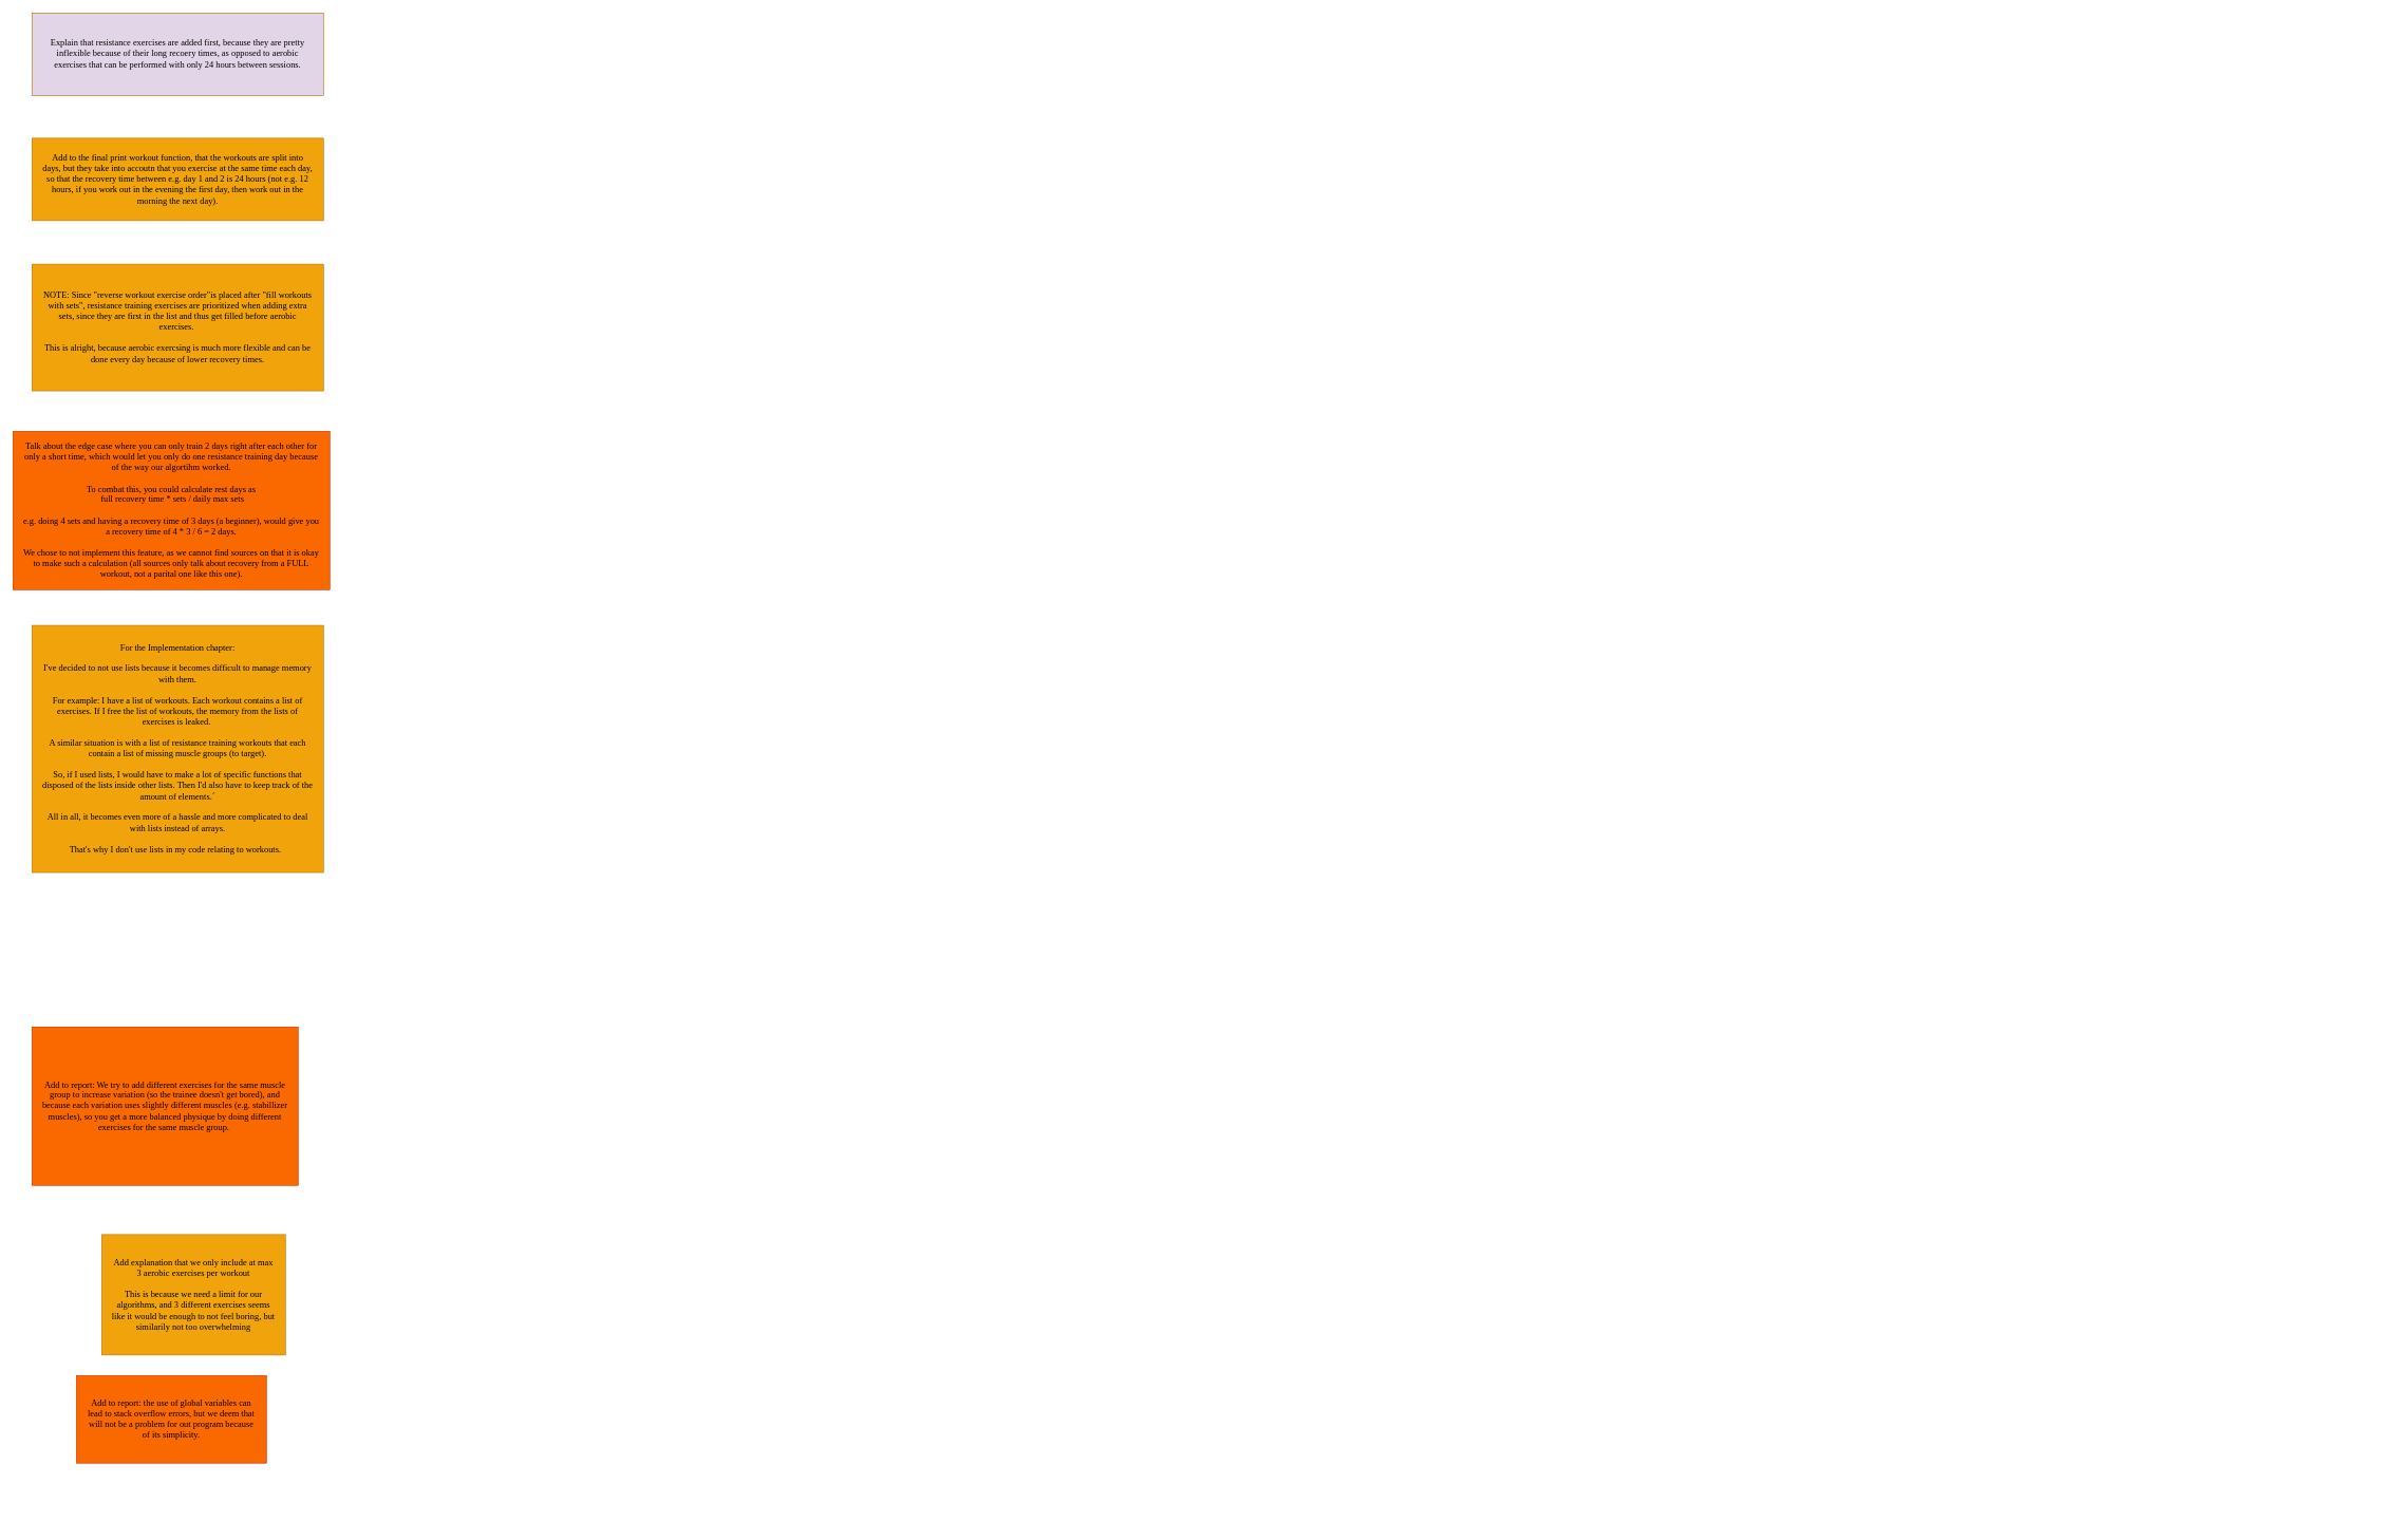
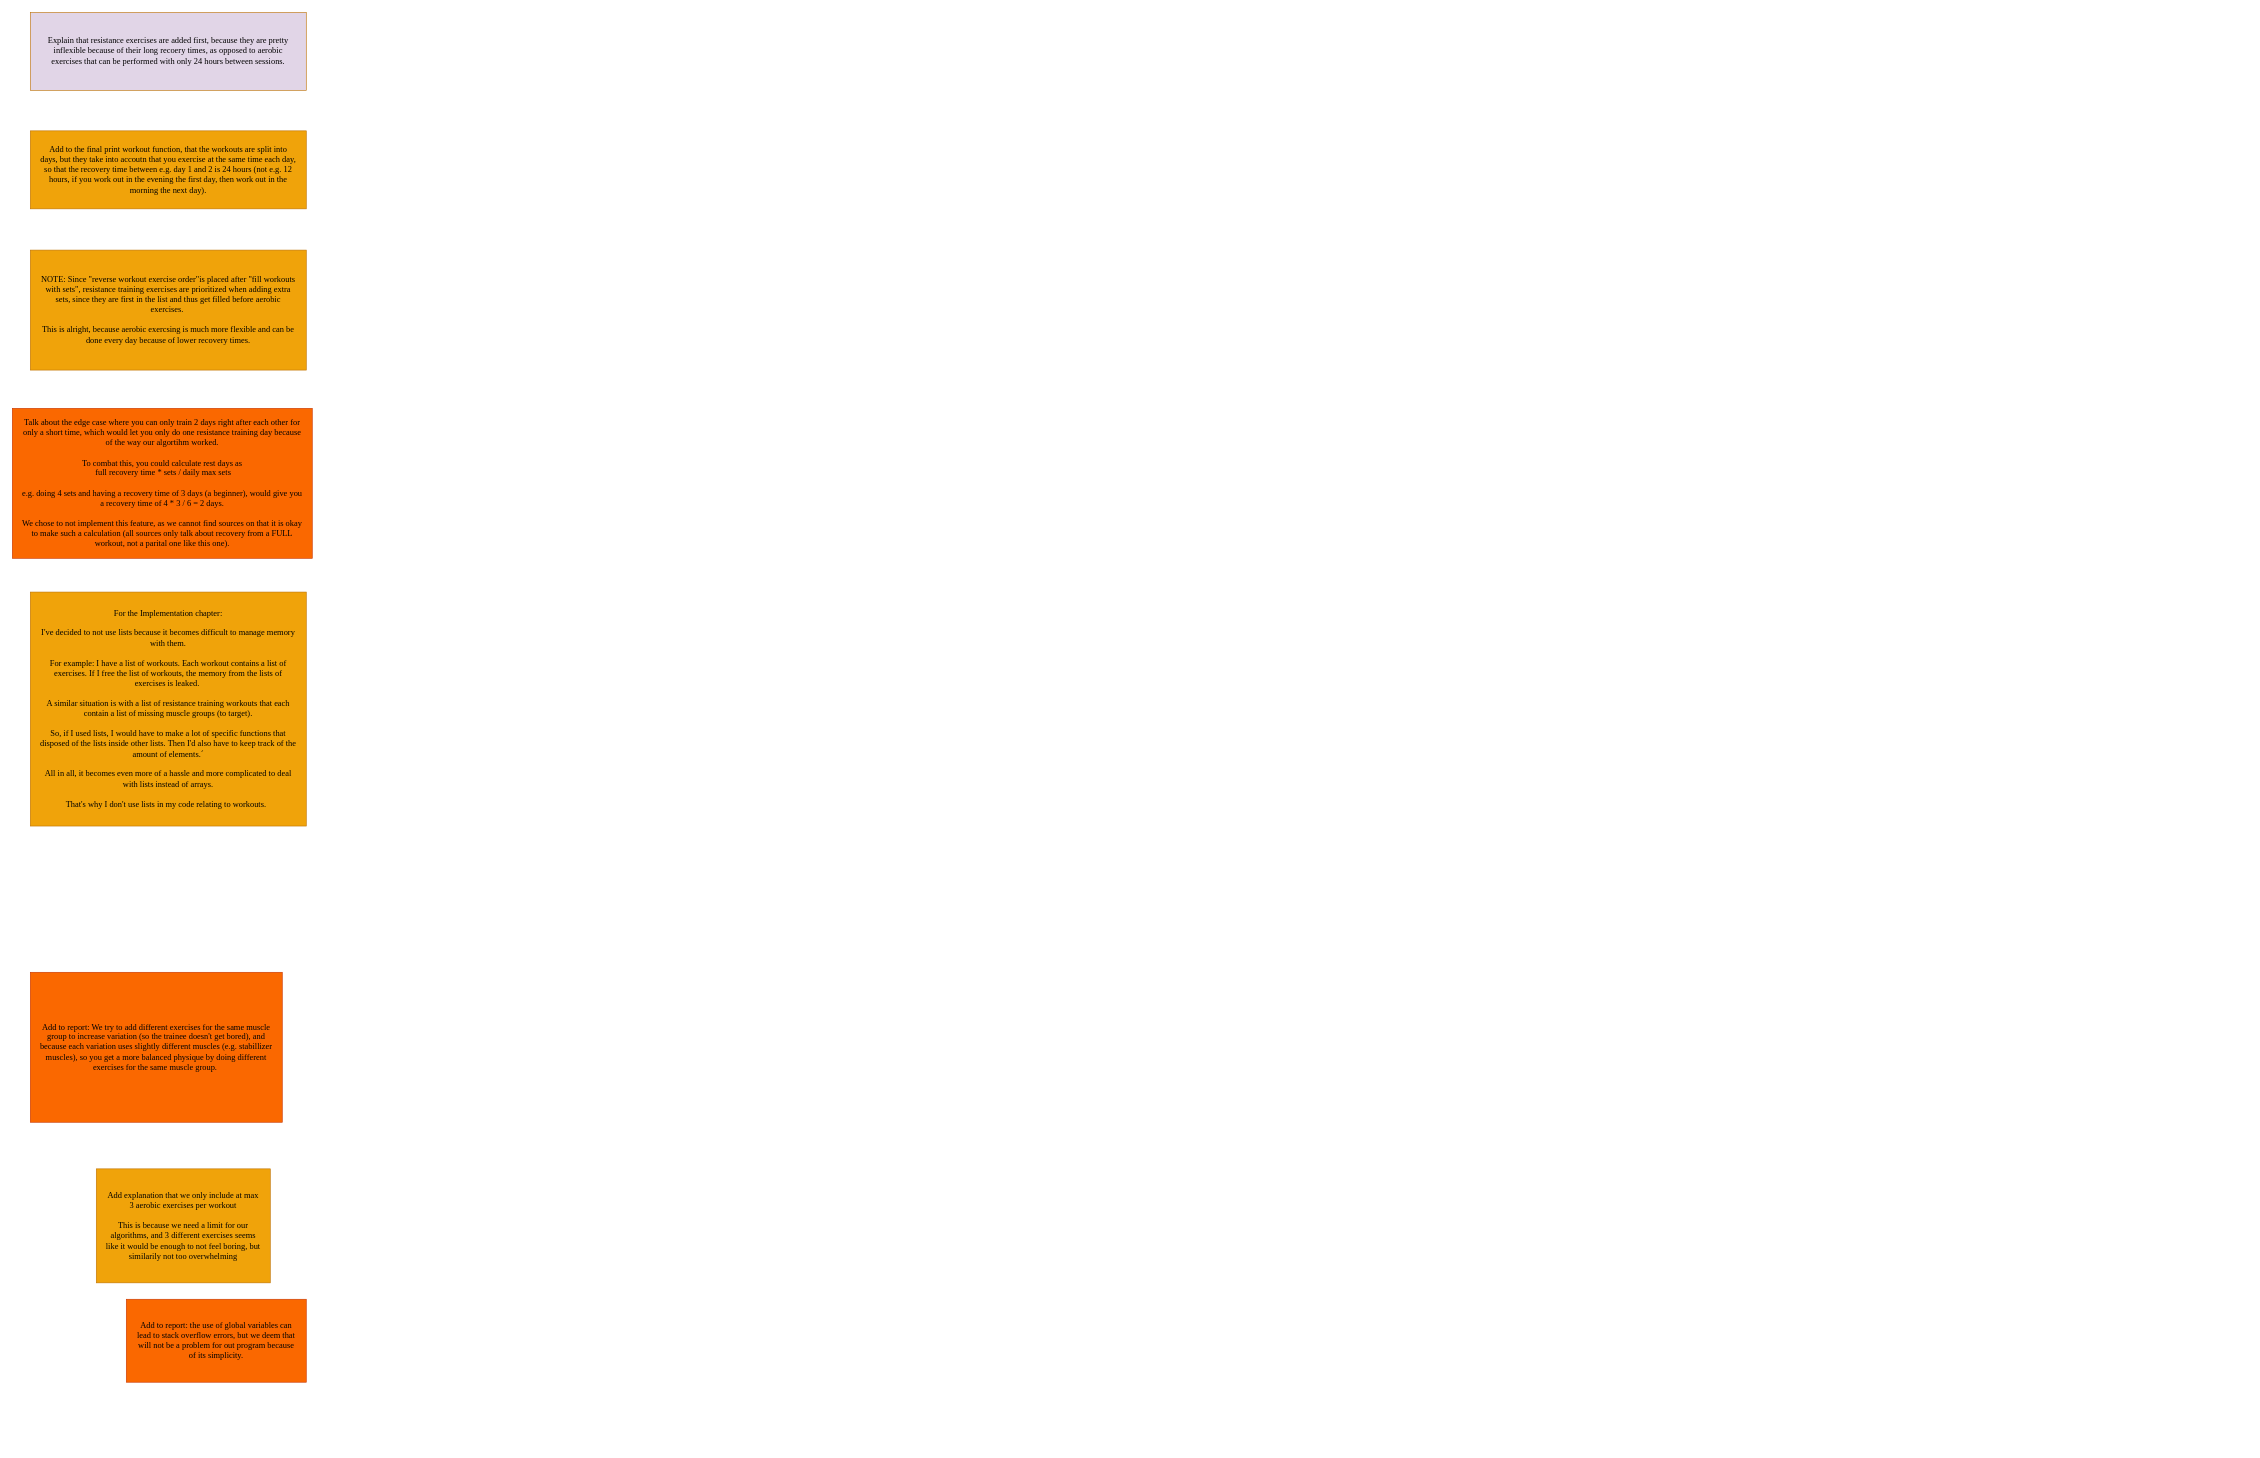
- <mxCell id="10" value="&lt;div&gt;Add to report: the use of global variables can lead to stack overflow errors, but we deem that will not be a problem for out program because of its simplicity.&lt;/div&gt;" style="whiteSpace=wrap;html=1;fontFamily=lexend light;fontSize=14;spacingBottom=0;spacingLeft=15;spacingRight=15;fillColor=#fa6800;fontColor=#000000;strokeColor=#C73500;" parent="1" vertex="1"><mxGeometry x="120" y="2170" width="300" height="138.3" as="geometry" /></mxCell>
+ <mxCell id="10" value="&lt;div&gt;Add to report: the use of global variables can lead to stack overflow errors, but we deem that will not be a problem for out program because of its simplicity.&lt;/div&gt;" style="whiteSpace=wrap;html=1;fontFamily=lexend light;fontSize=14;spacingBottom=0;spacingLeft=15;spacingRight=15;fillColor=#fa6800;fontColor=#000000;strokeColor=#C73500;" parent="1" vertex="1"><mxGeometry x="210" y="2165" width="300" height="138.3" as="geometry" /></mxCell>
